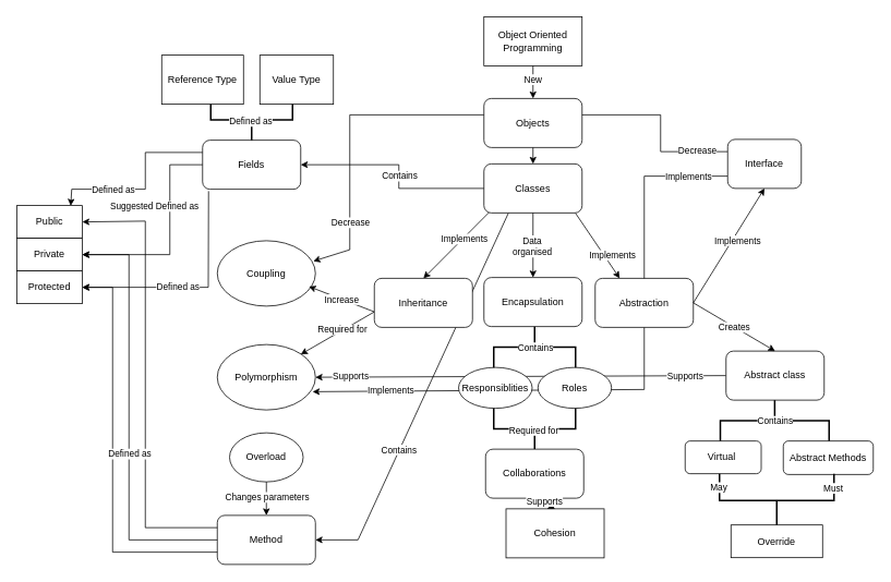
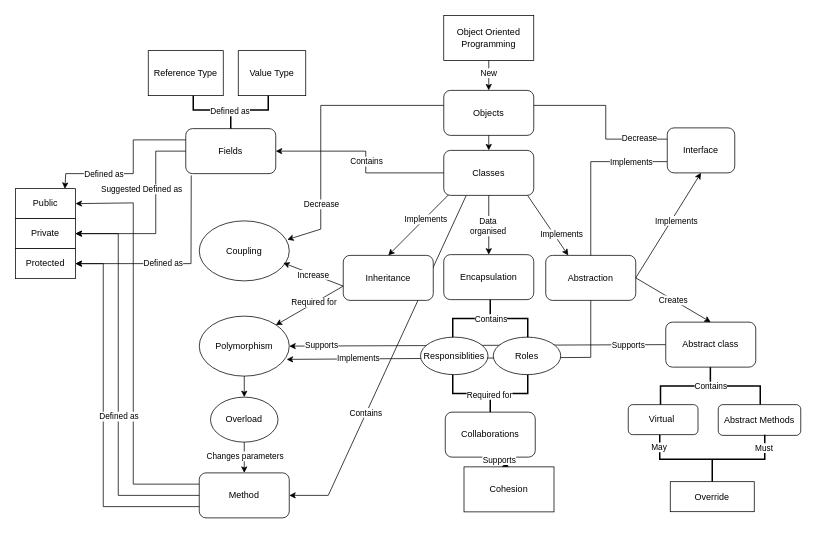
+ <mxCell id="34" value="" style="endArrow=classic;html=1;rounded=0;exitX=0.5;exitY=1;exitDx=0;exitDy=0;entryX=0.5;entryY=0;entryDx=0;entryDy=0;" edge="1" parent="1" source="21" target="33"><mxGeometry width="50" height="50" relative="1" as="geometry"><mxPoint x="147" y="490" as="sourcePoint" /><mxPoint x="197" y="440" as="targetPoint" /></mxGeometry></mxCell>
